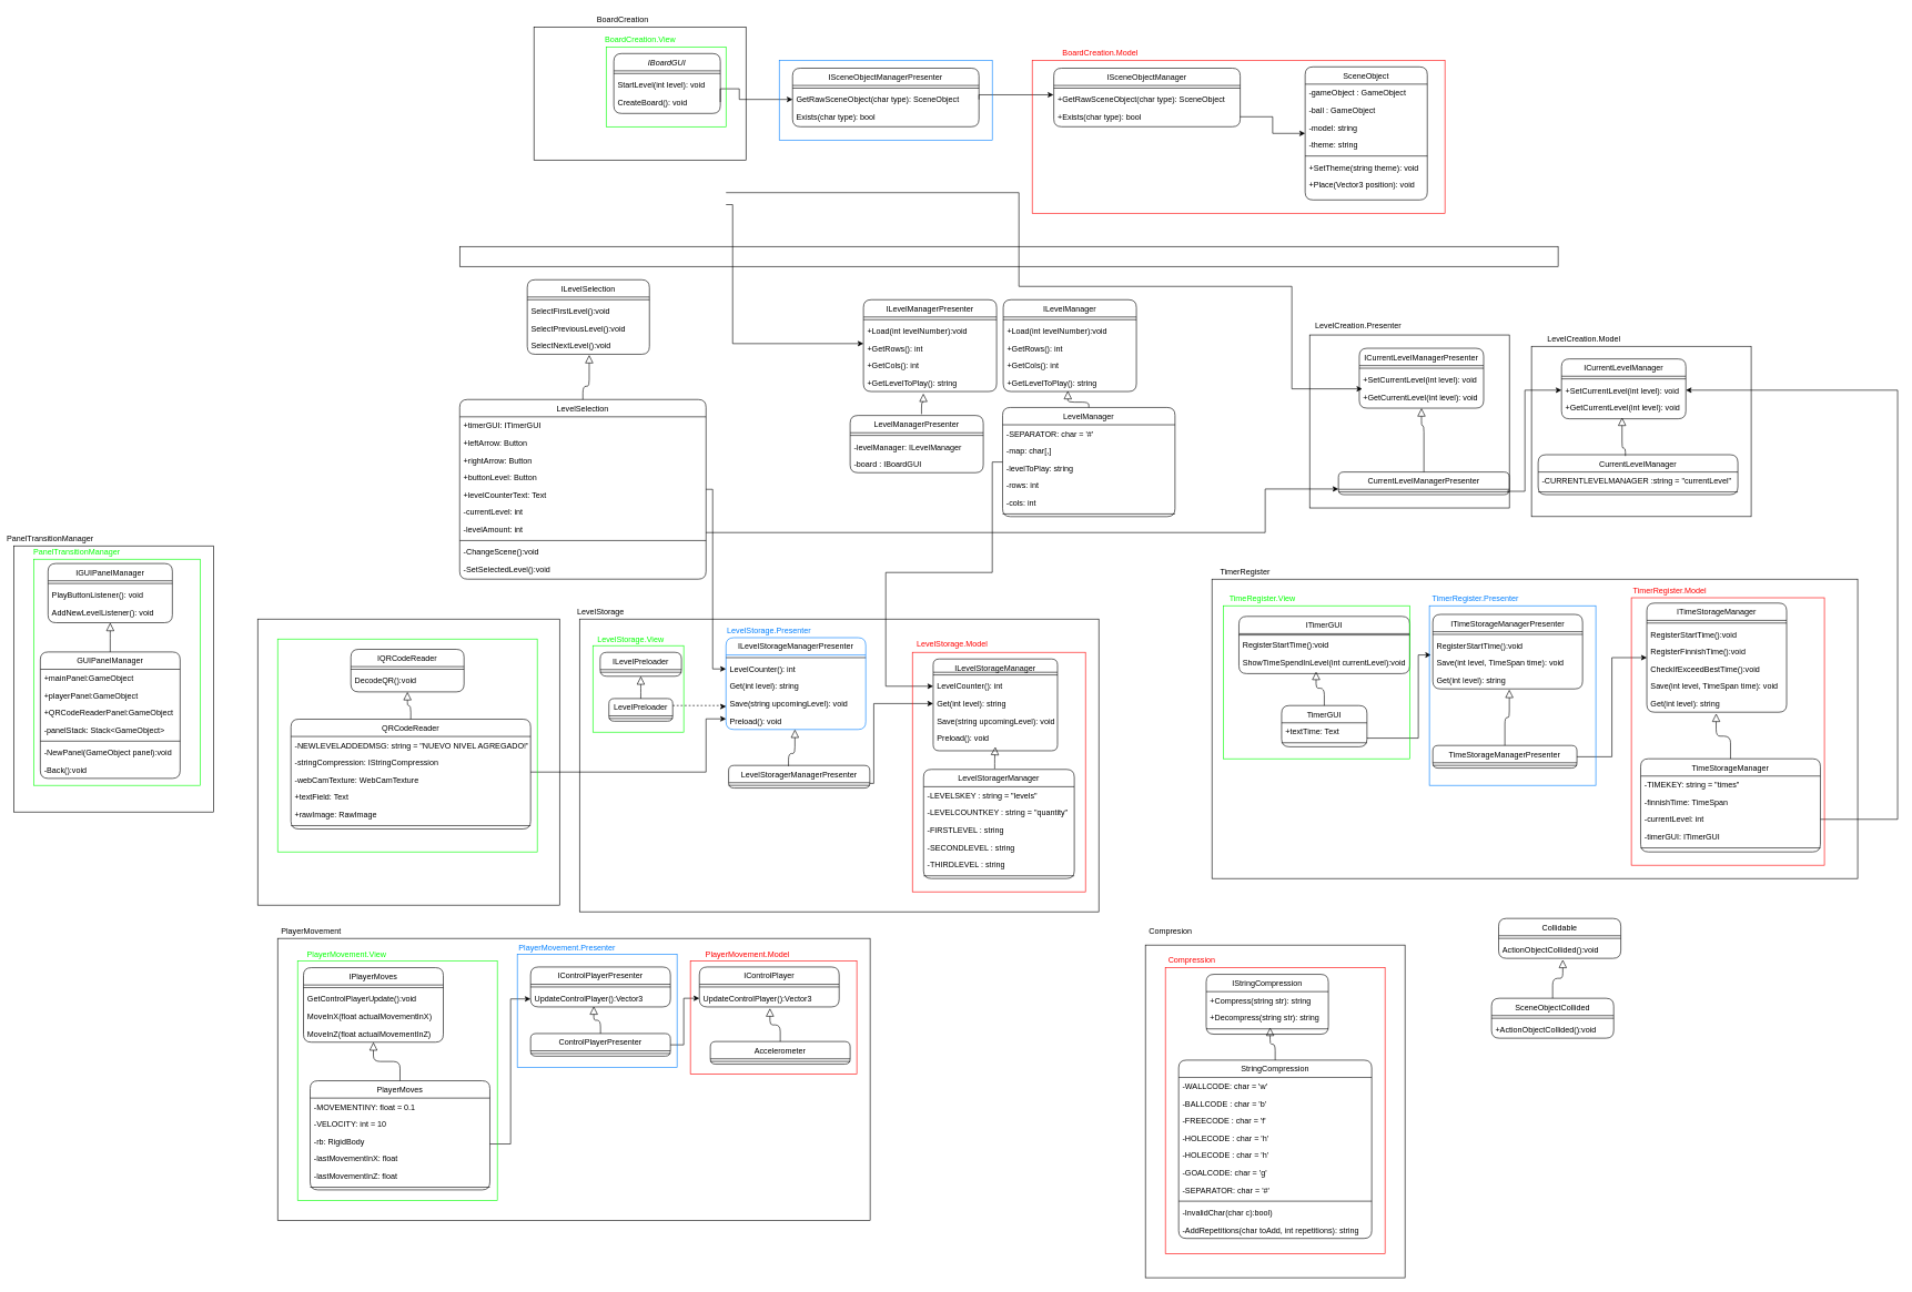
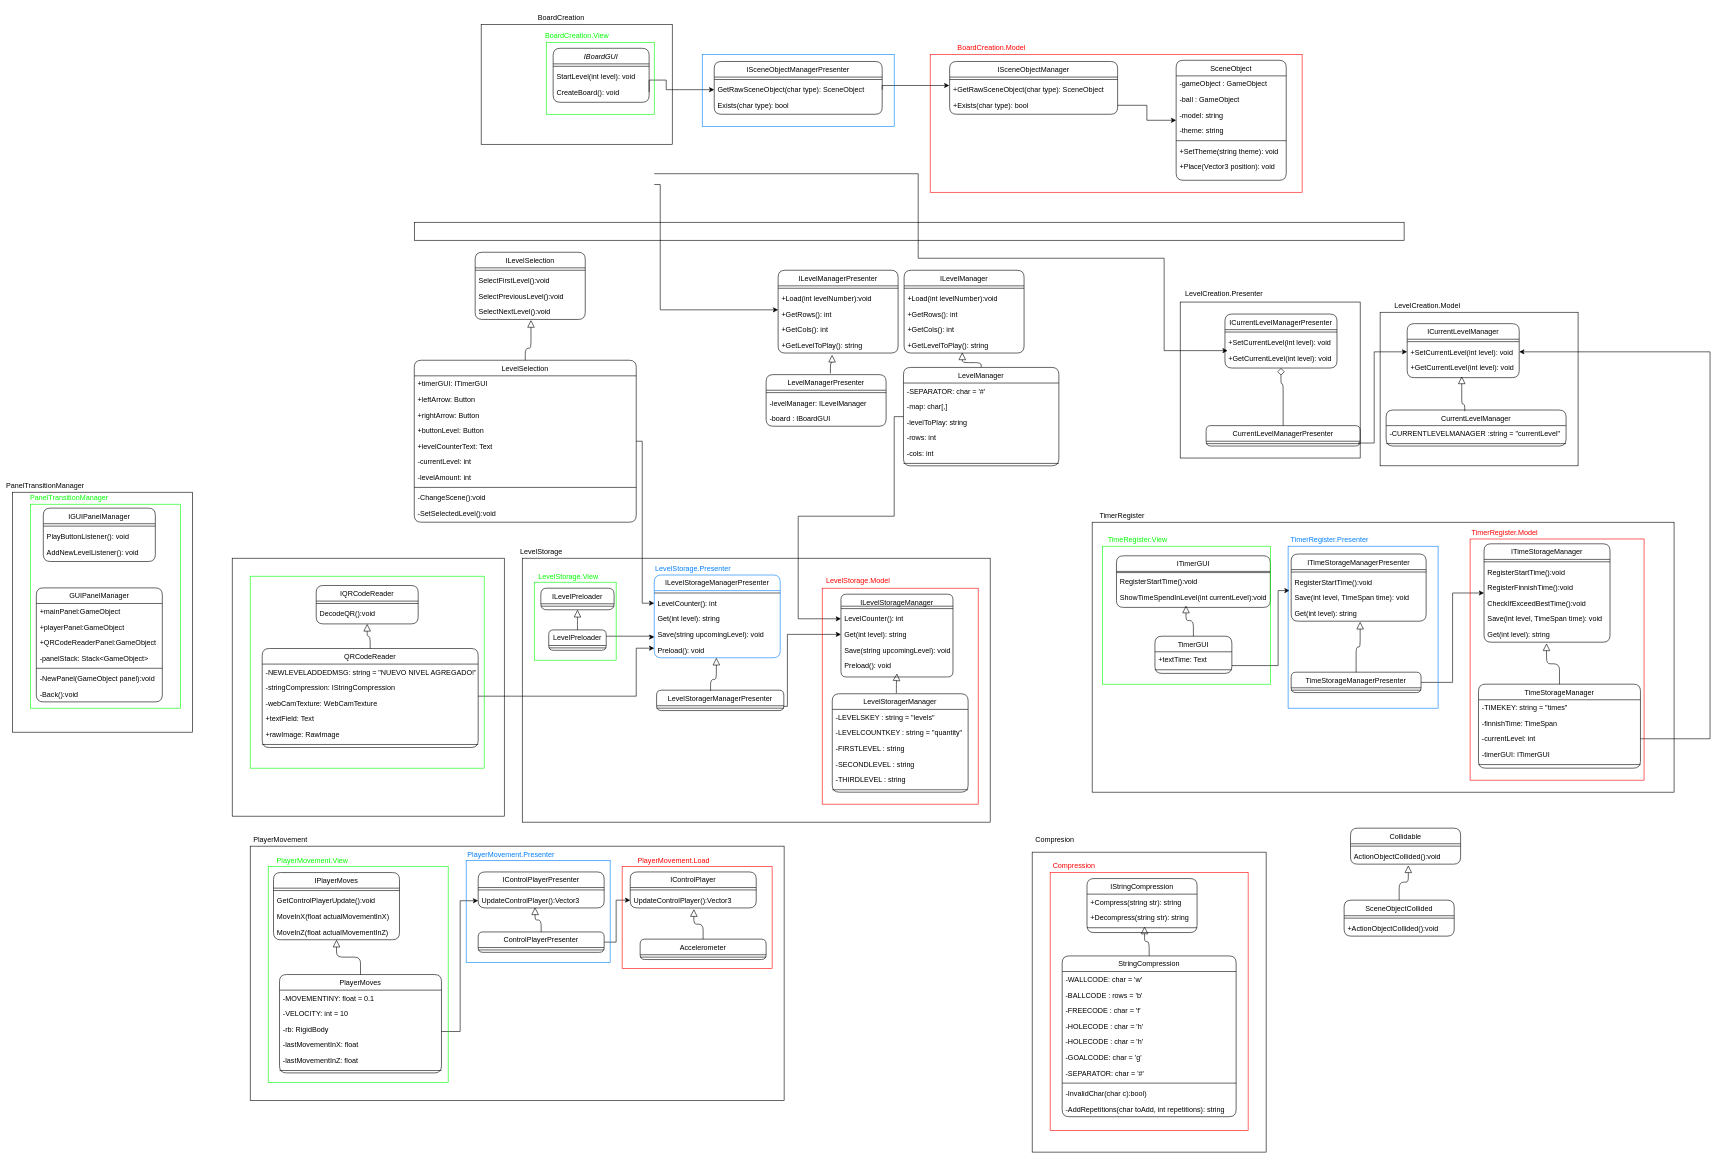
- <mxCell id="78" value="" style="endArrow=block;endSize=10;endFill=0;shadow=0;strokeWidth=1;edgeStyle=elbowEdgeStyle;elbow=vertical;exitX=0.5;exitY=0;exitDx=0;exitDy=0;entryX=0.5;entryY=1;entryDx=0;entryDy=0;" parent="1" source="66" target="62" edge="1"><mxGeometry width="160" relative="1" as="geometry"><mxPoint x="2142.495" y="679" as="sourcePoint" /><mxPoint x="2147.37" y="597.002" as="targetPoint" /><Array as="points"><mxPoint x="2111.4" y="639" /></Array></mxGeometry></mxCell>
+ <mxCell id="78" value="" style="endArrow=diamond;endSize=10;endFill=0;shadow=0;strokeWidth=1;edgeStyle=elbowEdgeStyle;elbow=vertical;exitX=0.5;exitY=0;exitDx=0;exitDy=0;entryX=0.5;entryY=1;entryDx=0;entryDy=0;" parent="1" source="66" target="62" edge="1"><mxGeometry width="160" relative="1" as="geometry"><mxPoint x="2142.495" y="679" as="sourcePoint" /><mxPoint x="2147.37" y="597.002" as="targetPoint" /><Array as="points"><mxPoint x="2111.4" y="639" /></Array></mxGeometry></mxCell>
- <mxCell id="48" style="edgeStyle=orthogonalEdgeStyle;rounded=0;orthogonalLoop=1;jettySize=auto;html=1;entryX=0;entryY=0.75;entryDx=0;entryDy=0;" parent="1" source="50" target="66" edge="1"><mxGeometry relative="1" as="geometry"><mxPoint x="1676.25" y="639" as="targetPoint" /><Array as="points"><mxPoint x="1900" y="800" /><mxPoint x="1900" y="735" /></Array></mxGeometry></mxCell>
- <mxCell id="145" value="" style="endArrow=block;endSize=10;endFill=0;shadow=0;strokeWidth=1;edgeStyle=elbowEdgeStyle;elbow=vertical;entryX=0.5;entryY=1;entryDx=0;entryDy=0;exitX=0.5;exitY=0;exitDx=0;exitDy=0;" parent="1" source="133" target="141" edge="1"><mxGeometry width="160" relative="1" as="geometry"><mxPoint x="351.625" y="969.5" as="sourcePoint" /><mxPoint x="351.625" y="935.5" as="targetPoint" /><Array as="points" /></mxGeometry></mxCell>
- <mxCell id="105" style="edgeStyle=orthogonalEdgeStyle;rounded=0;orthogonalLoop=1;jettySize=auto;html=1;entryX=0;entryY=0.75;entryDx=0;entryDy=0;dashed=1;" parent="1" source="106" target="109" edge="1"><mxGeometry relative="1" as="geometry"><Array as="points"><mxPoint x="1088" y="1060" /><mxPoint x="1088" y="1062" /></Array></mxGeometry></mxCell>
+ <mxCell id="105" style="edgeStyle=orthogonalEdgeStyle;rounded=0;orthogonalLoop=1;jettySize=auto;html=1;entryX=0;entryY=0.75;entryDx=0;entryDy=0;" parent="1" source="106" target="109" edge="1"><mxGeometry relative="1" as="geometry"><Array as="points"><mxPoint x="1088" y="1060" /><mxPoint x="1088" y="1062" /></Array></mxGeometry></mxCell>
- <mxCell id="232" value="&lt;font color=&quot;#ff0000&quot;&gt;PlayerMovement.Model&lt;/font&gt;" style="text;html=1;strokeColor=none;fillColor=none;align=center;verticalAlign=middle;whiteSpace=wrap;rounded=0;" parent="1" vertex="1"><mxGeometry x="1066.5" y="1424" width="111.15" height="20" as="geometry" /></mxCell>
+ <mxCell id="232" value="&lt;font color=&quot;#ff0000&quot;&gt;PlayerMovement.Load&lt;/font&gt;" style="text;html=1;strokeColor=none;fillColor=none;align=center;verticalAlign=middle;whiteSpace=wrap;rounded=0;" parent="1" vertex="1"><mxGeometry x="1066.5" y="1424" width="111.15" height="20" as="geometry" /></mxCell>
- <mxCell id="33" value="-BALLCODE : char = 'b'" style="text;align=left;verticalAlign=top;spacingLeft=4;spacingRight=4;overflow=hidden;rotatable=0;points=[[0,0.5],[1,0.5]];portConstraint=eastwest;rounded=1;" parent="31" vertex="1"><mxGeometry y="52" width="290" height="26" as="geometry" /></mxCell>
+ <mxCell id="33" value="-BALLCODE : rows = 'b'" style="text;align=left;verticalAlign=top;spacingLeft=4;spacingRight=4;overflow=hidden;rotatable=0;points=[[0,0.5],[1,0.5]];portConstraint=eastwest;rounded=1;" parent="31" vertex="1"><mxGeometry y="52" width="290" height="26" as="geometry" /></mxCell>
